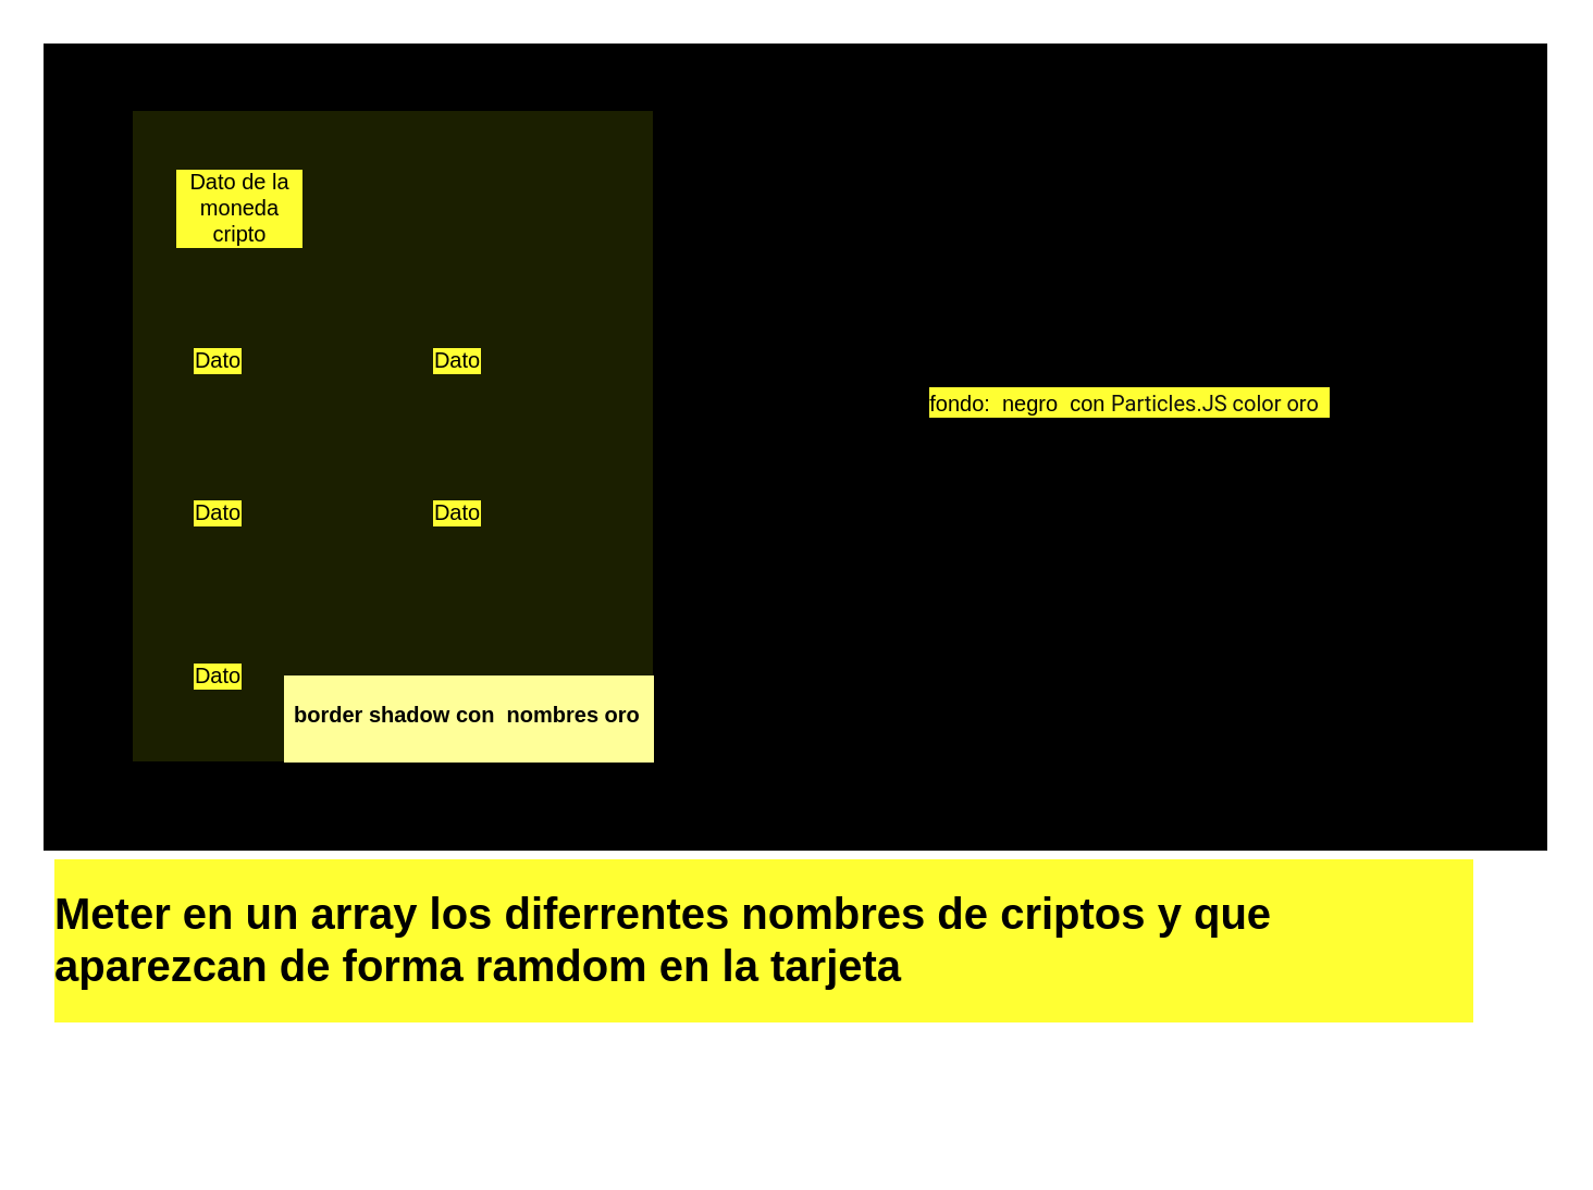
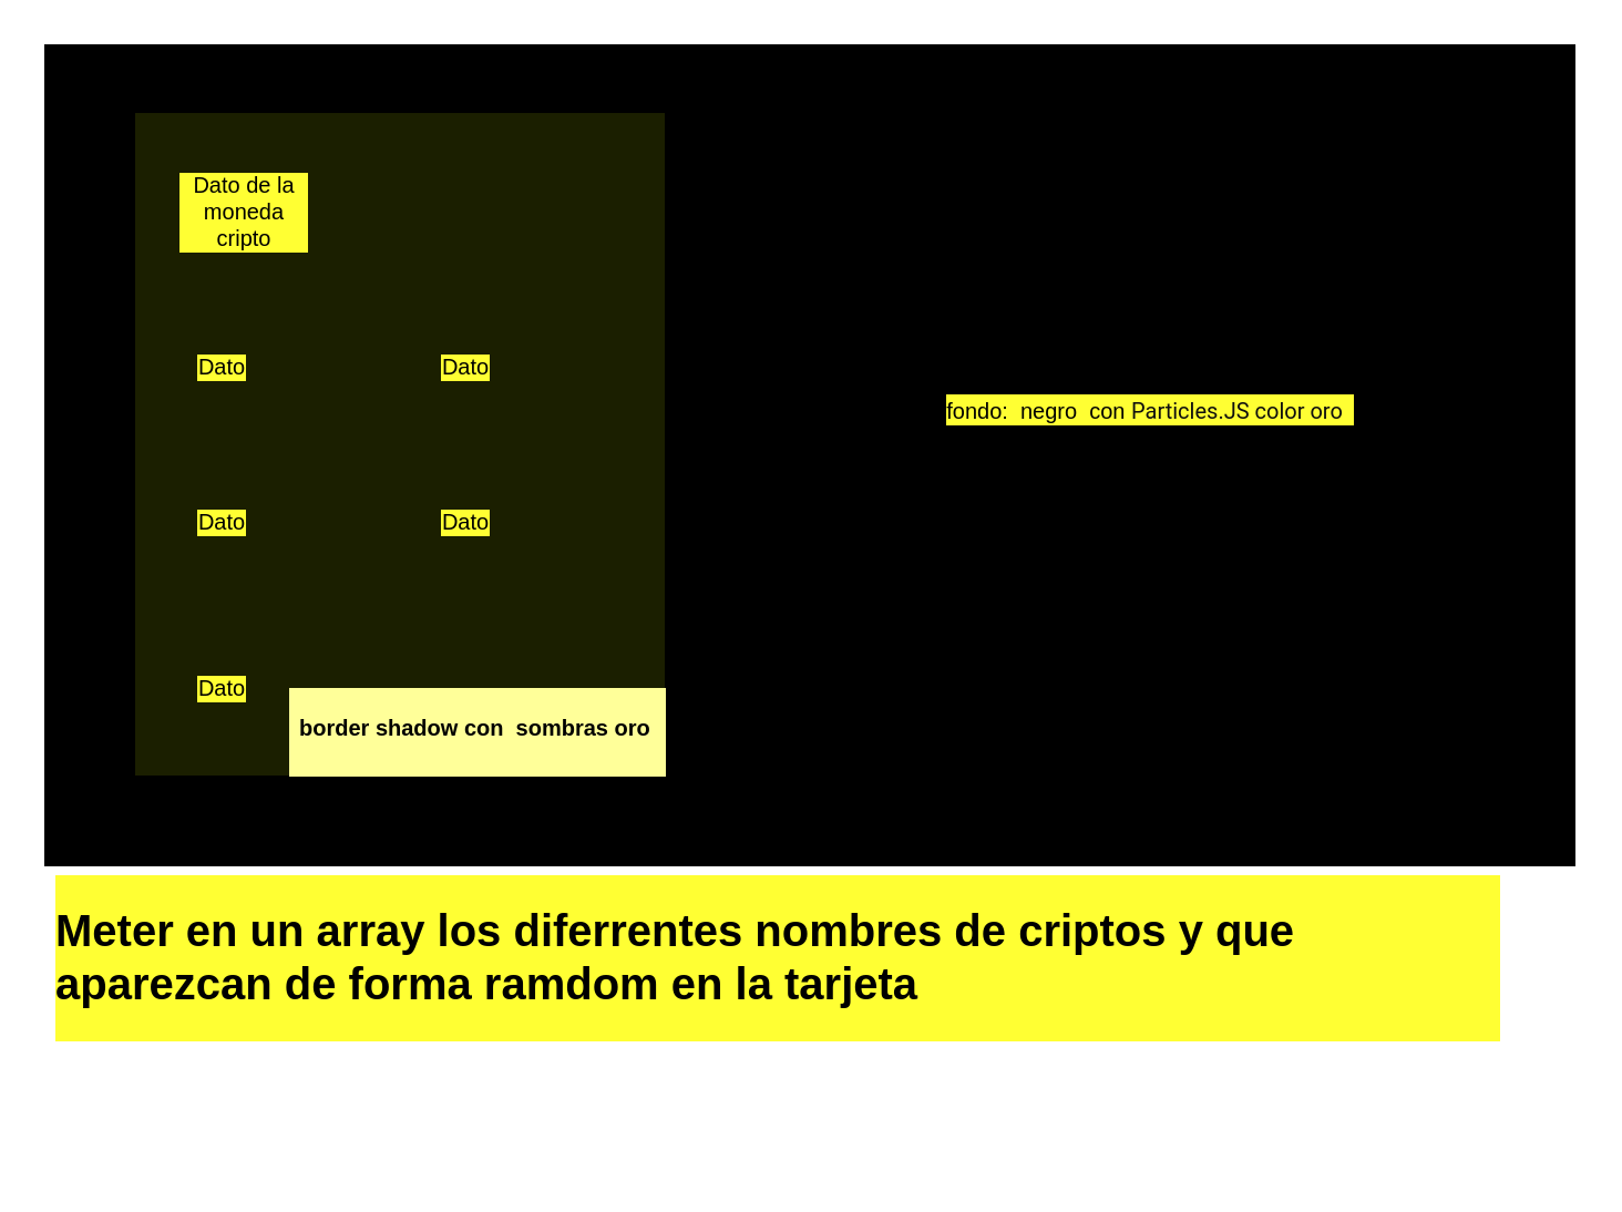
- <mxCell id="12" value="&lt;h1&gt;&lt;font style=&quot;font-size: 10px;&quot;&gt;border shadow con&amp;nbsp; nombres oro&lt;/font&gt;&lt;/h1&gt;" style="text;html=1;strokeColor=none;fillColor=#FFFF99;spacing=5;spacingTop=-20;whiteSpace=wrap;overflow=hidden;rounded=0;labelBackgroundColor=none;fontSize=10;" vertex="1" parent="1"><mxGeometry x="130" y="310" width="170" height="40" as="geometry" /></mxCell>
+ <mxCell id="12" value="&lt;h1&gt;&lt;font style=&quot;font-size: 10px;&quot;&gt;border shadow con&amp;nbsp; sombras oro&lt;/font&gt;&lt;/h1&gt;" style="text;html=1;strokeColor=none;fillColor=#FFFF99;spacing=5;spacingTop=-20;whiteSpace=wrap;overflow=hidden;rounded=0;labelBackgroundColor=none;fontSize=10;" vertex="1" parent="1"><mxGeometry x="130" y="310" width="170" height="40" as="geometry" /></mxCell>
